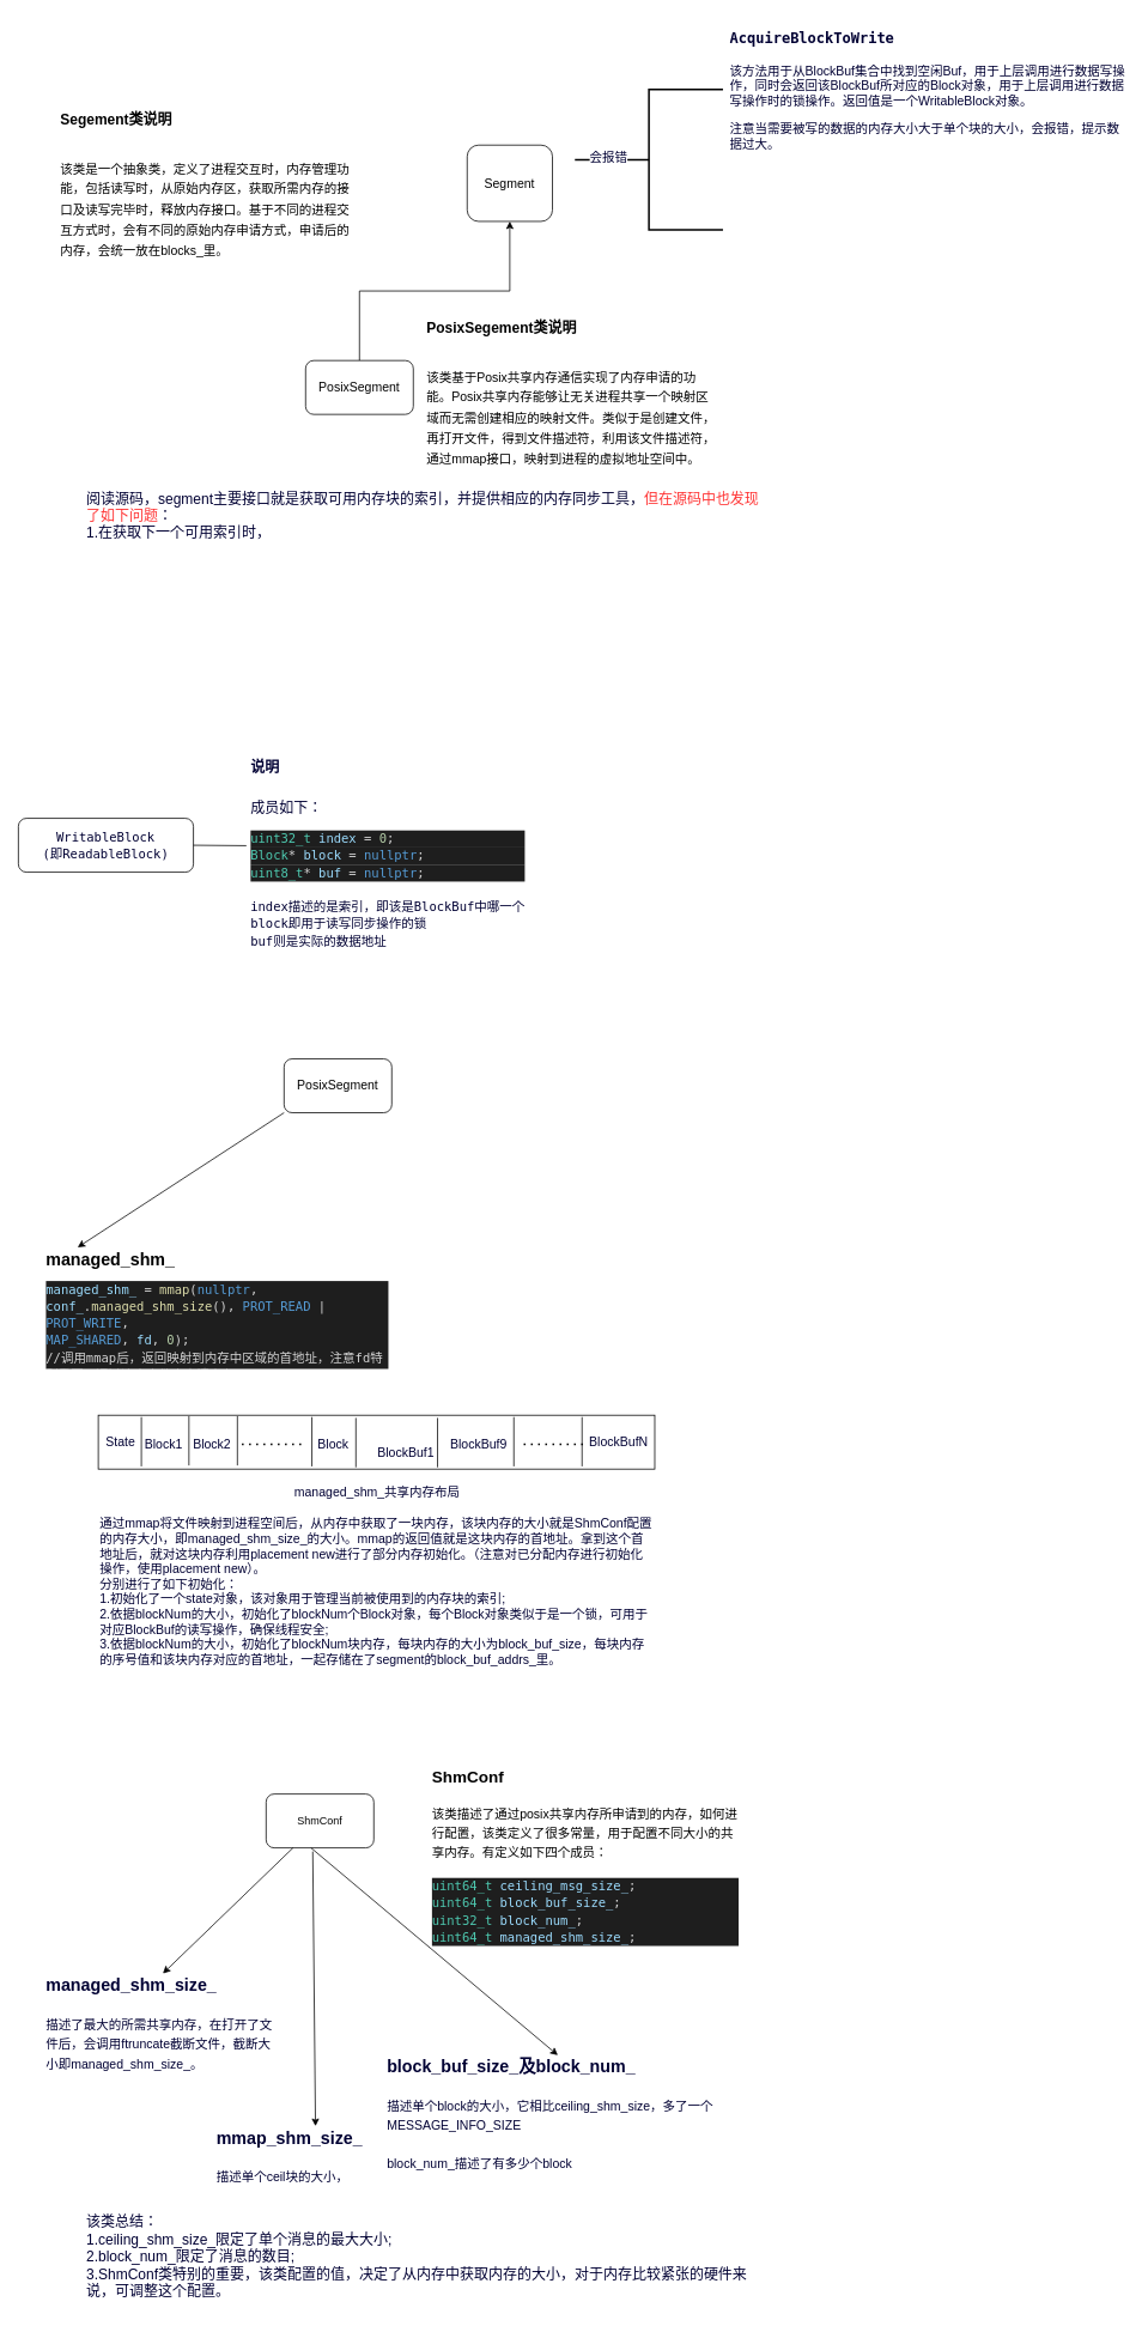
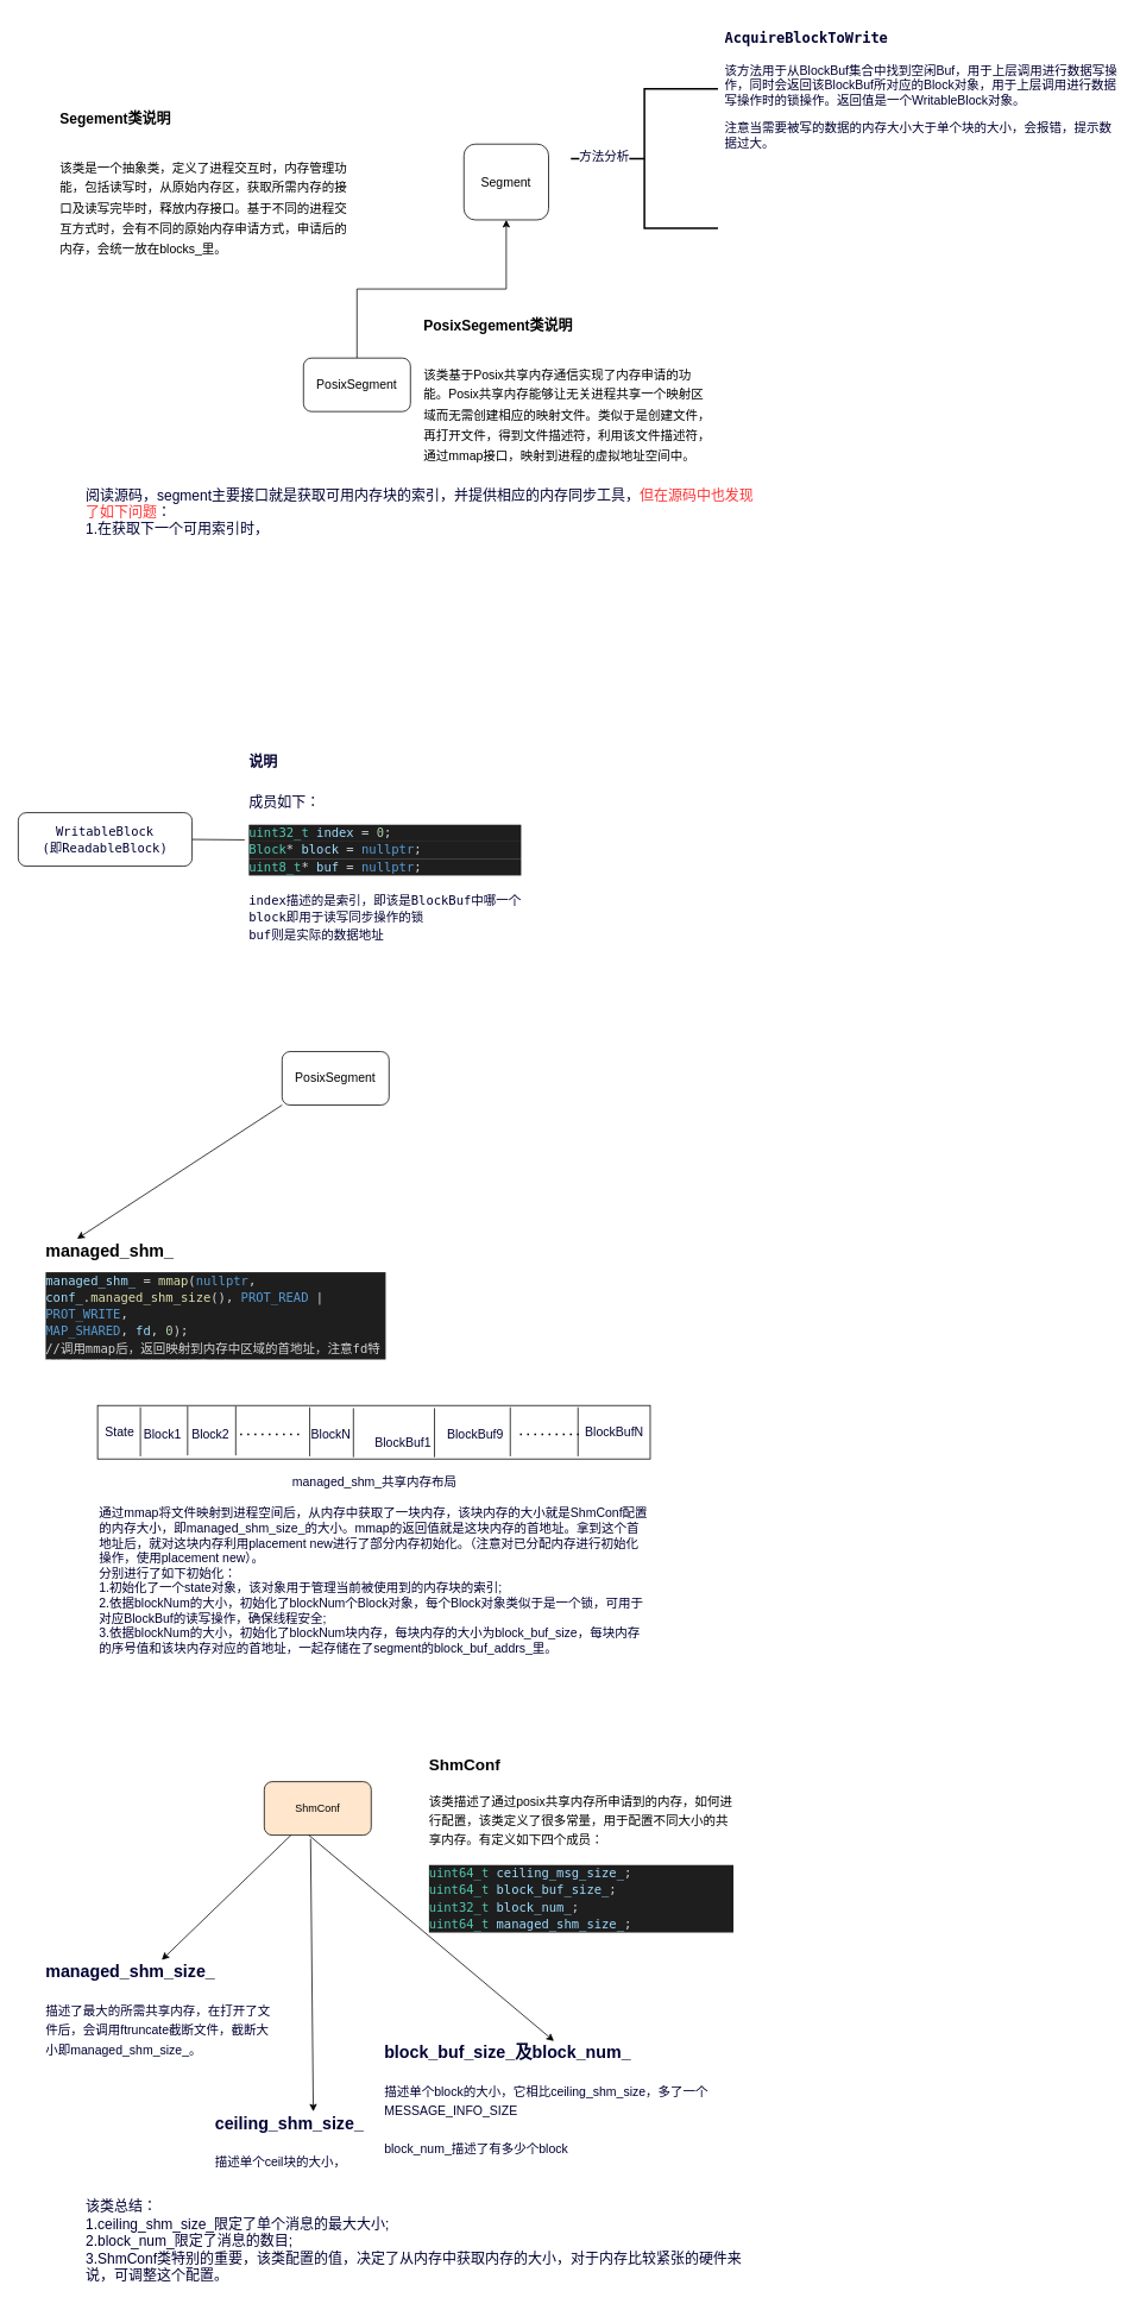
- <mxCell id="39" value="会报错" style="text;html=1;strokeColor=none;fillColor=none;align=center;verticalAlign=middle;whiteSpace=wrap;rounded=0;labelBackgroundColor=#FFFFFF;fontSize=14;fontColor=#000033;" vertex="1" parent="1"><mxGeometry x="648" y="160" width="60" height="30" as="geometry" /></mxCell>
+ <mxCell id="39" value="方法分析" style="text;html=1;strokeColor=none;fillColor=none;align=center;verticalAlign=middle;whiteSpace=wrap;rounded=0;labelBackgroundColor=#FFFFFF;fontSize=14;fontColor=#000033;" vertex="1" parent="1"><mxGeometry x="648" y="160" width="60" height="30" as="geometry" /></mxCell>
- <mxCell id="25" value="Block" style="text;html=1;strokeColor=none;fillColor=none;align=center;verticalAlign=middle;whiteSpace=wrap;rounded=0;labelBackgroundColor=#FFFFFF;fontSize=14;fontColor=#000033;" vertex="1" parent="1"><mxGeometry x="351" y="1594" width="40" height="30" as="geometry" /></mxCell>
+ <mxCell id="25" value="BlockN" style="text;html=1;strokeColor=none;fillColor=none;align=center;verticalAlign=middle;whiteSpace=wrap;rounded=0;labelBackgroundColor=#FFFFFF;fontSize=14;fontColor=#000033;" vertex="1" parent="1"><mxGeometry x="351" y="1594" width="40" height="30" as="geometry" /></mxCell>
- <mxCell id="9" value="ShmConf" style="rounded=1;whiteSpace=wrap;html=1;" vertex="1" parent="1"><mxGeometry x="296" y="1998" width="120" height="60" as="geometry" /></mxCell>
+ <mxCell id="9" value="ShmConf" style="rounded=1;whiteSpace=wrap;html=1;fillColor=#ffe6cc;" vertex="1" parent="1"><mxGeometry x="296" y="1998" width="120" height="60" as="geometry" /></mxCell>
- <mxCell id="13" value="&lt;h1 style=&quot;font-size: 19px;&quot;&gt;mmap_shm_size_&lt;/h1&gt;&lt;p style=&quot;&quot;&gt;&lt;span style=&quot;font-size: 14px;&quot;&gt;描述单个ceil块的大小，&lt;/span&gt;&lt;/p&gt;" style="text;html=1;strokeColor=none;fillColor=none;spacing=5;spacingTop=-20;whiteSpace=wrap;overflow=hidden;rounded=0;labelBackgroundColor=#FFFFFF;fontSize=19;fontColor=#000033;" vertex="1" parent="1"><mxGeometry x="236" y="2368" width="270" height="70" as="geometry" /></mxCell>
+ <mxCell id="13" value="&lt;h1 style=&quot;font-size: 19px;&quot;&gt;ceiling_shm_size_&lt;/h1&gt;&lt;p style=&quot;&quot;&gt;&lt;span style=&quot;font-size: 14px;&quot;&gt;描述单个ceil块的大小，&lt;/span&gt;&lt;/p&gt;" style="text;html=1;strokeColor=none;fillColor=none;spacing=5;spacingTop=-20;whiteSpace=wrap;overflow=hidden;rounded=0;labelBackgroundColor=#FFFFFF;fontSize=19;fontColor=#000033;" vertex="1" parent="1"><mxGeometry x="236" y="2368" width="270" height="70" as="geometry" /></mxCell>
